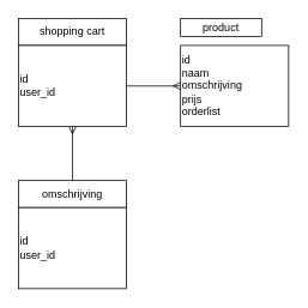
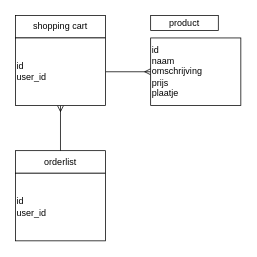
- <mxCell id="4" value="id&lt;br&gt;naam&lt;br&gt;omschrijving&lt;br&gt;prijs&lt;br&gt;orderlist" style="whiteSpace=wrap;html=1;align=left;" vertex="1" parent="1"><mxGeometry x="200" y="50" width="120" height="90" as="geometry" /></mxCell>
+ <mxCell id="4" value="id&lt;br&gt;naam&lt;br&gt;omschrijving&lt;br&gt;prijs&lt;br&gt;plaatje" style="whiteSpace=wrap;html=1;align=left;" vertex="1" parent="1"><mxGeometry x="200" y="50" width="120" height="90" as="geometry" /></mxCell>
- <mxCell id="8" value="omschrijving" style="whiteSpace=wrap;html=1;" vertex="1" parent="1"><mxGeometry x="20" y="200" width="120" height="30" as="geometry" /></mxCell>
+ <mxCell id="8" value="orderlist" style="whiteSpace=wrap;html=1;" vertex="1" parent="1"><mxGeometry x="20" y="200" width="120" height="30" as="geometry" /></mxCell>
